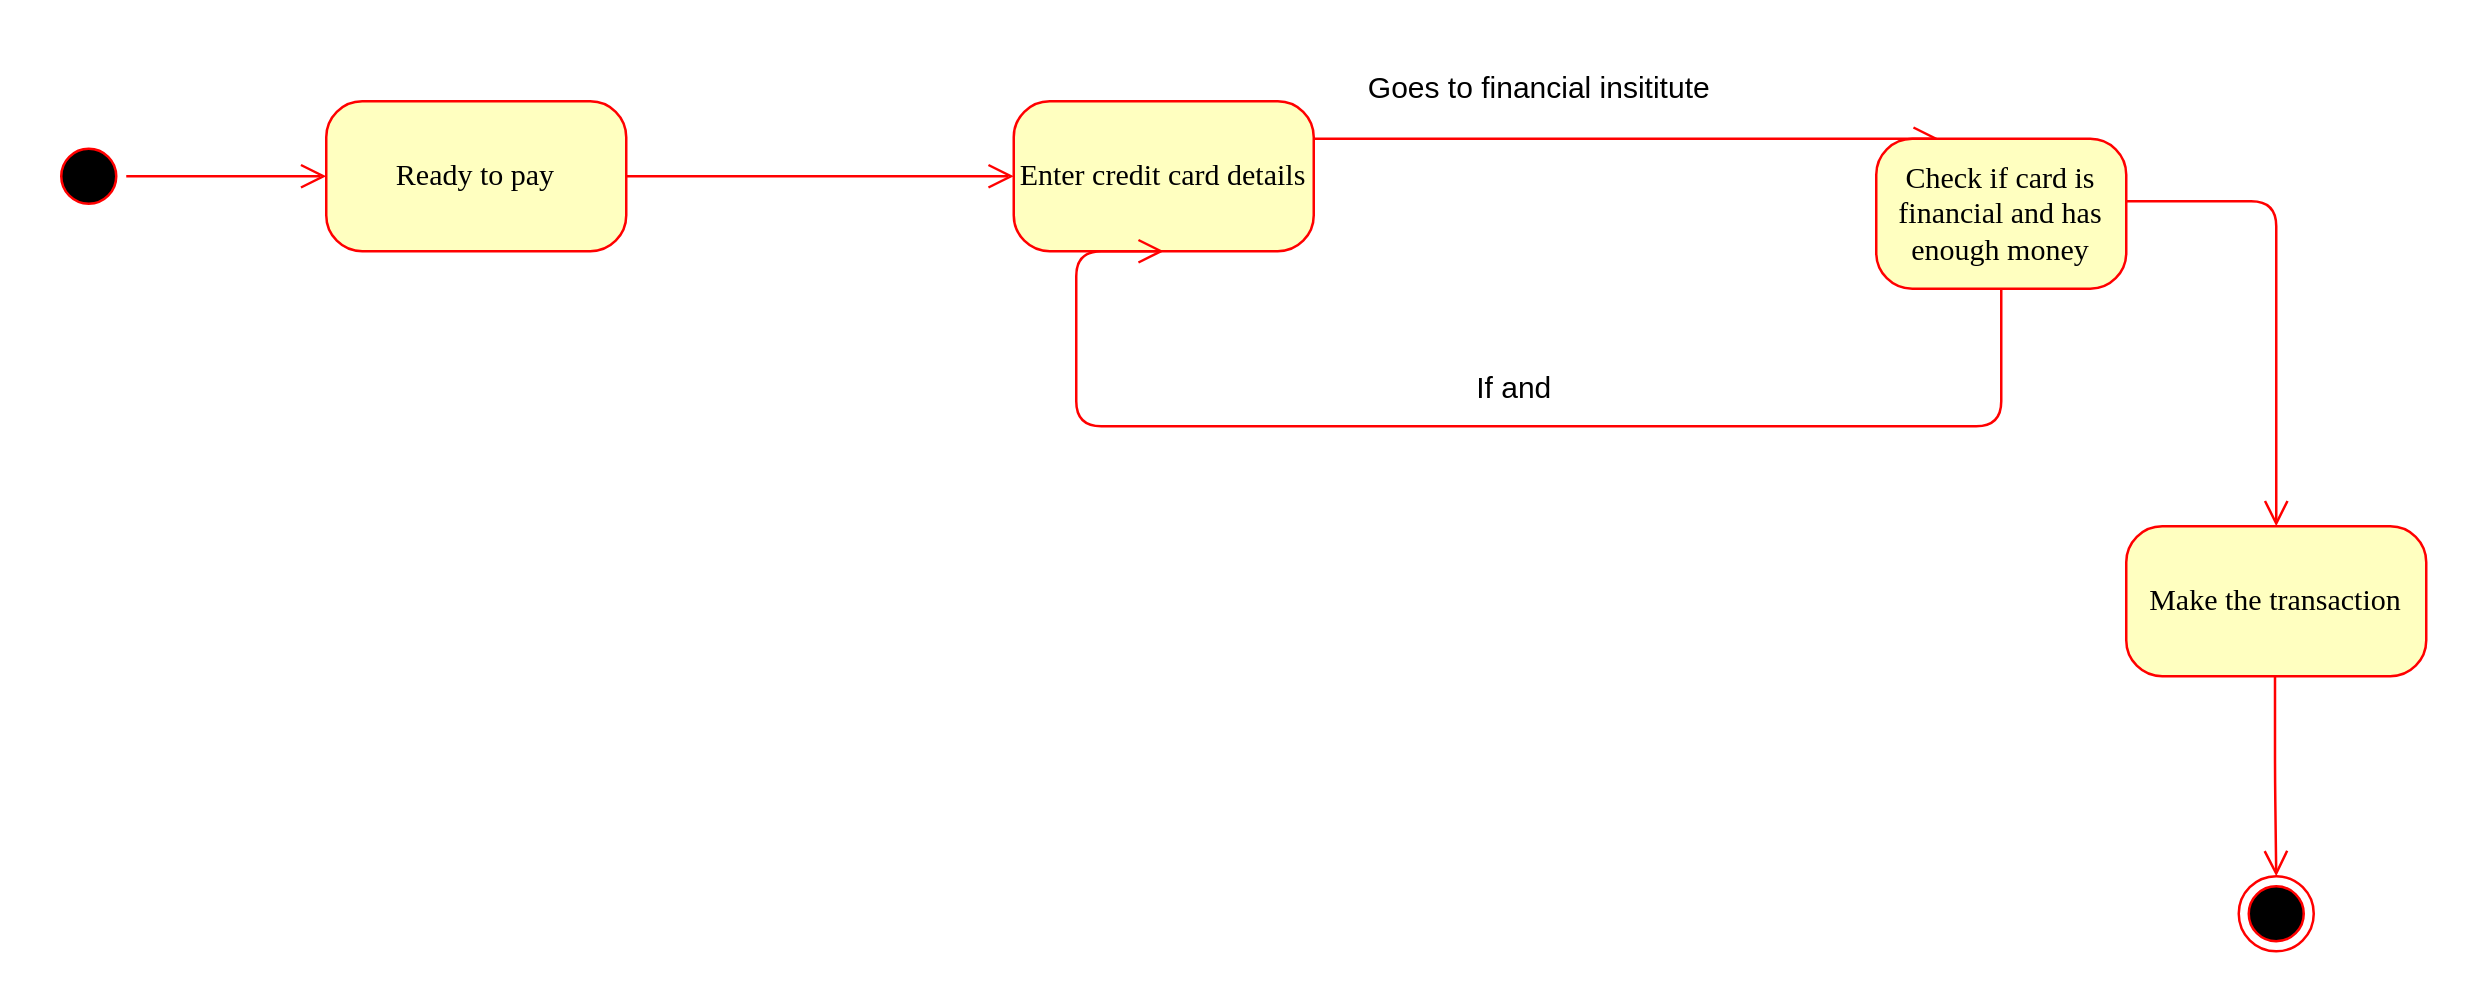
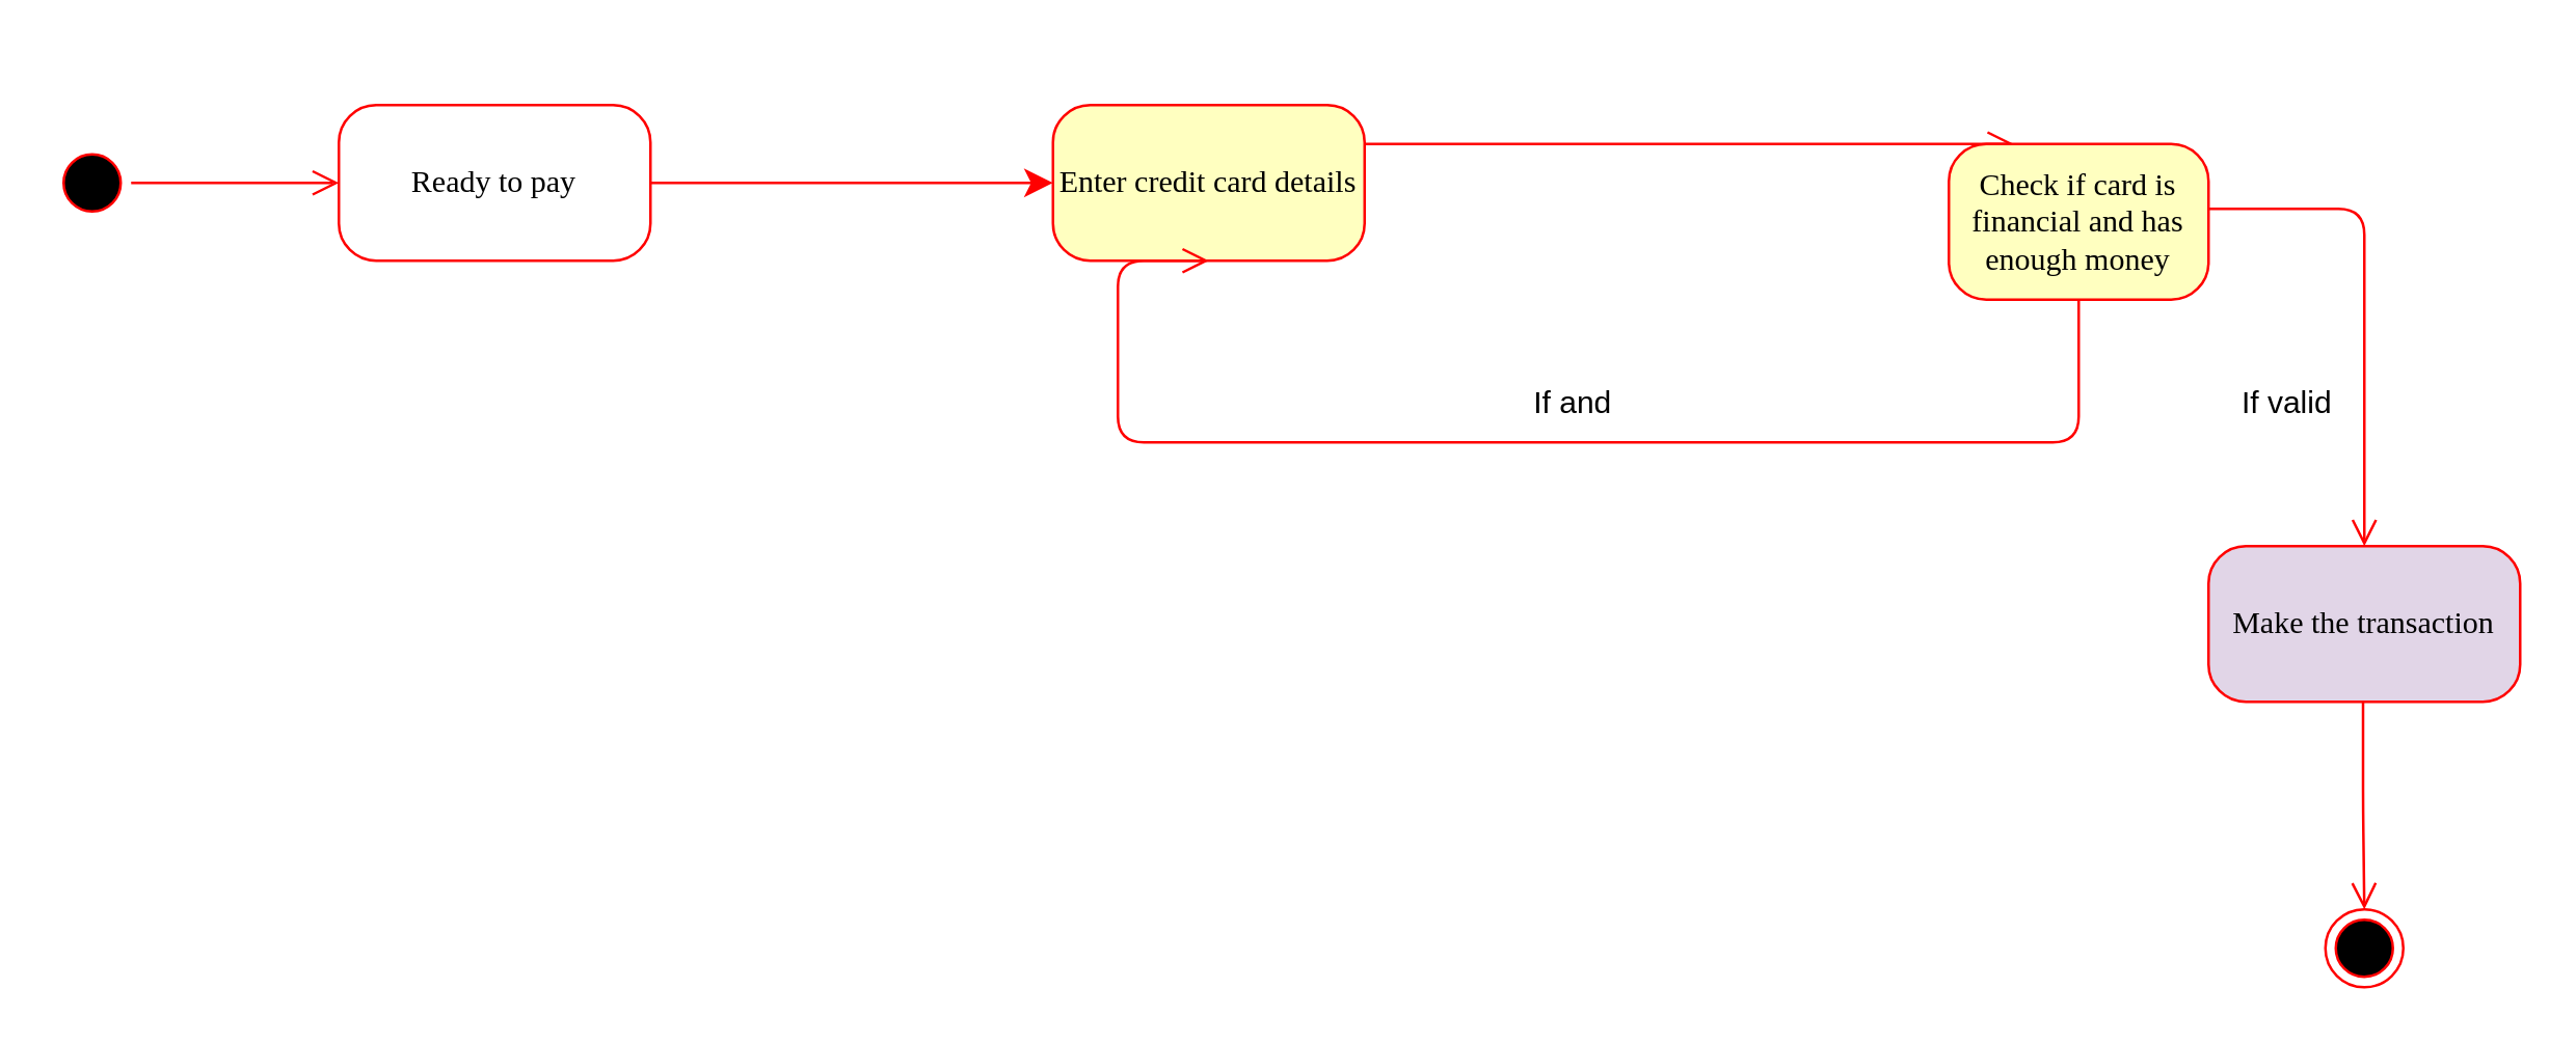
- <mxCell id="14" value="Goes to financial insititute" style="text;html=1;align=center;verticalAlign=middle;resizable=0;points=[];autosize=1;strokeColor=none;fillColor=none;" vertex="1" parent="1"><mxGeometry x="535" y="20" width="160" height="30" as="geometry" /></mxCell>
- <mxCell id="3" value="Ready to pay" style="rounded=1;whiteSpace=wrap;html=1;arcSize=24;fillColor=#ffffc0;strokeColor=#ff0000;shadow=0;comic=0;labelBackgroundColor=none;fontFamily=Verdana;fontSize=12;fontColor=#000000;align=center;" parent="1" vertex="1"><mxGeometry x="130" y="40" width="120" height="60" as="geometry" /></mxCell>
+ <mxCell id="3" value="Ready to pay" style="rounded=1;whiteSpace=wrap;html=1;arcSize=24;fillColor=#ffffff;strokeColor=#ff0000;shadow=0;comic=0;labelBackgroundColor=none;fontFamily=Verdana;fontSize=12;fontColor=#000000;align=center;" parent="1" vertex="1"><mxGeometry x="130" y="40" width="120" height="60" as="geometry" /></mxCell>
- <mxCell id="8" style="edgeStyle=orthogonalEdgeStyle;html=1;labelBackgroundColor=none;endArrow=open;endSize=8;strokeColor=#ff0000;fontFamily=Verdana;fontSize=12;align=left;entryX=0;entryY=0.5;" parent="1" source="3" target="5" edge="1"><mxGeometry relative="1" as="geometry"><Array as="points"><mxPoint x="290" y="70" /><mxPoint x="290" y="70" /></Array></mxGeometry></mxCell>
+ <mxCell id="8" style="edgeStyle=orthogonalEdgeStyle;html=1;labelBackgroundColor=none;endArrow=classic;endSize=8;strokeColor=#ff0000;fontFamily=Verdana;fontSize=12;align=left;entryX=0;entryY=0.5;" parent="1" source="3" target="5" edge="1"><mxGeometry relative="1" as="geometry"><Array as="points"><mxPoint x="290" y="70" /><mxPoint x="290" y="70" /></Array></mxGeometry></mxCell>
+ <mxCell id="15" value="If valid" style="text;html=1;align=center;verticalAlign=middle;resizable=0;points=[];autosize=1;strokeColor=none;fillColor=none;" vertex="1" parent="1"><mxGeometry x="850" y="140" width="60" height="30" as="geometry" /></mxCell>
- <mxCell id="9" value="Make the transaction" style="rounded=1;whiteSpace=wrap;html=1;arcSize=24;fillColor=#ffffc0;strokeColor=#ff0000;shadow=0;comic=0;labelBackgroundColor=none;fontFamily=Verdana;fontSize=12;fontColor=#000000;align=center;" vertex="1" parent="1"><mxGeometry x="850" y="210" width="120" height="60" as="geometry" /></mxCell>
+ <mxCell id="9" value="Make the transaction" style="rounded=1;whiteSpace=wrap;html=1;arcSize=24;fillColor=#e1d5e7;strokeColor=#ff0000;shadow=0;comic=0;labelBackgroundColor=none;fontFamily=Verdana;fontSize=12;fontColor=#000000;align=center;" vertex="1" parent="1"><mxGeometry x="850" y="210" width="120" height="60" as="geometry" /></mxCell>
